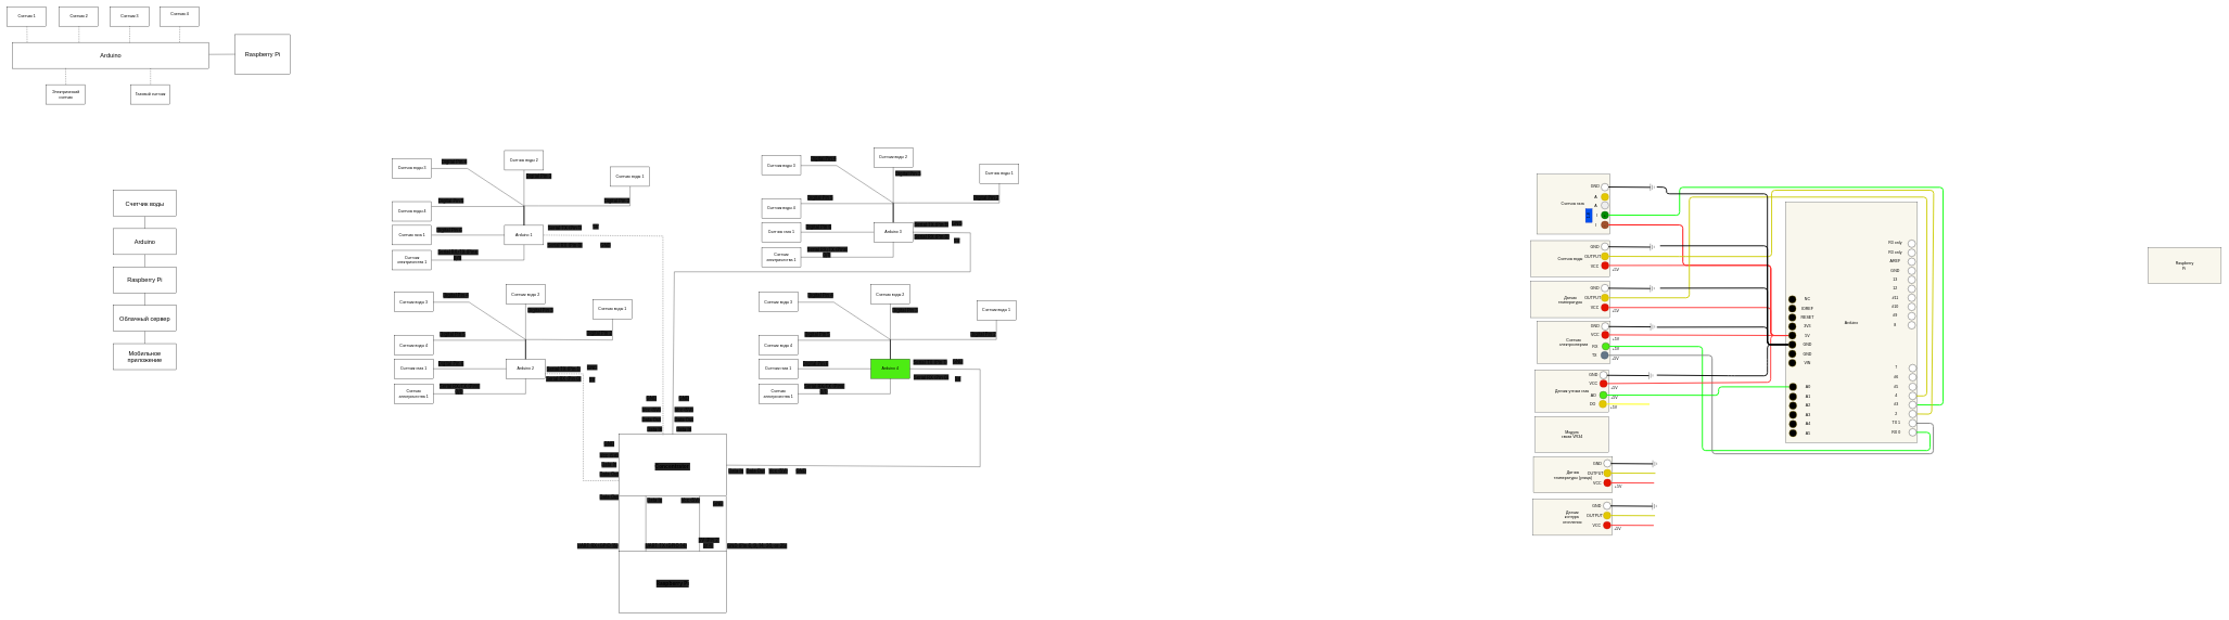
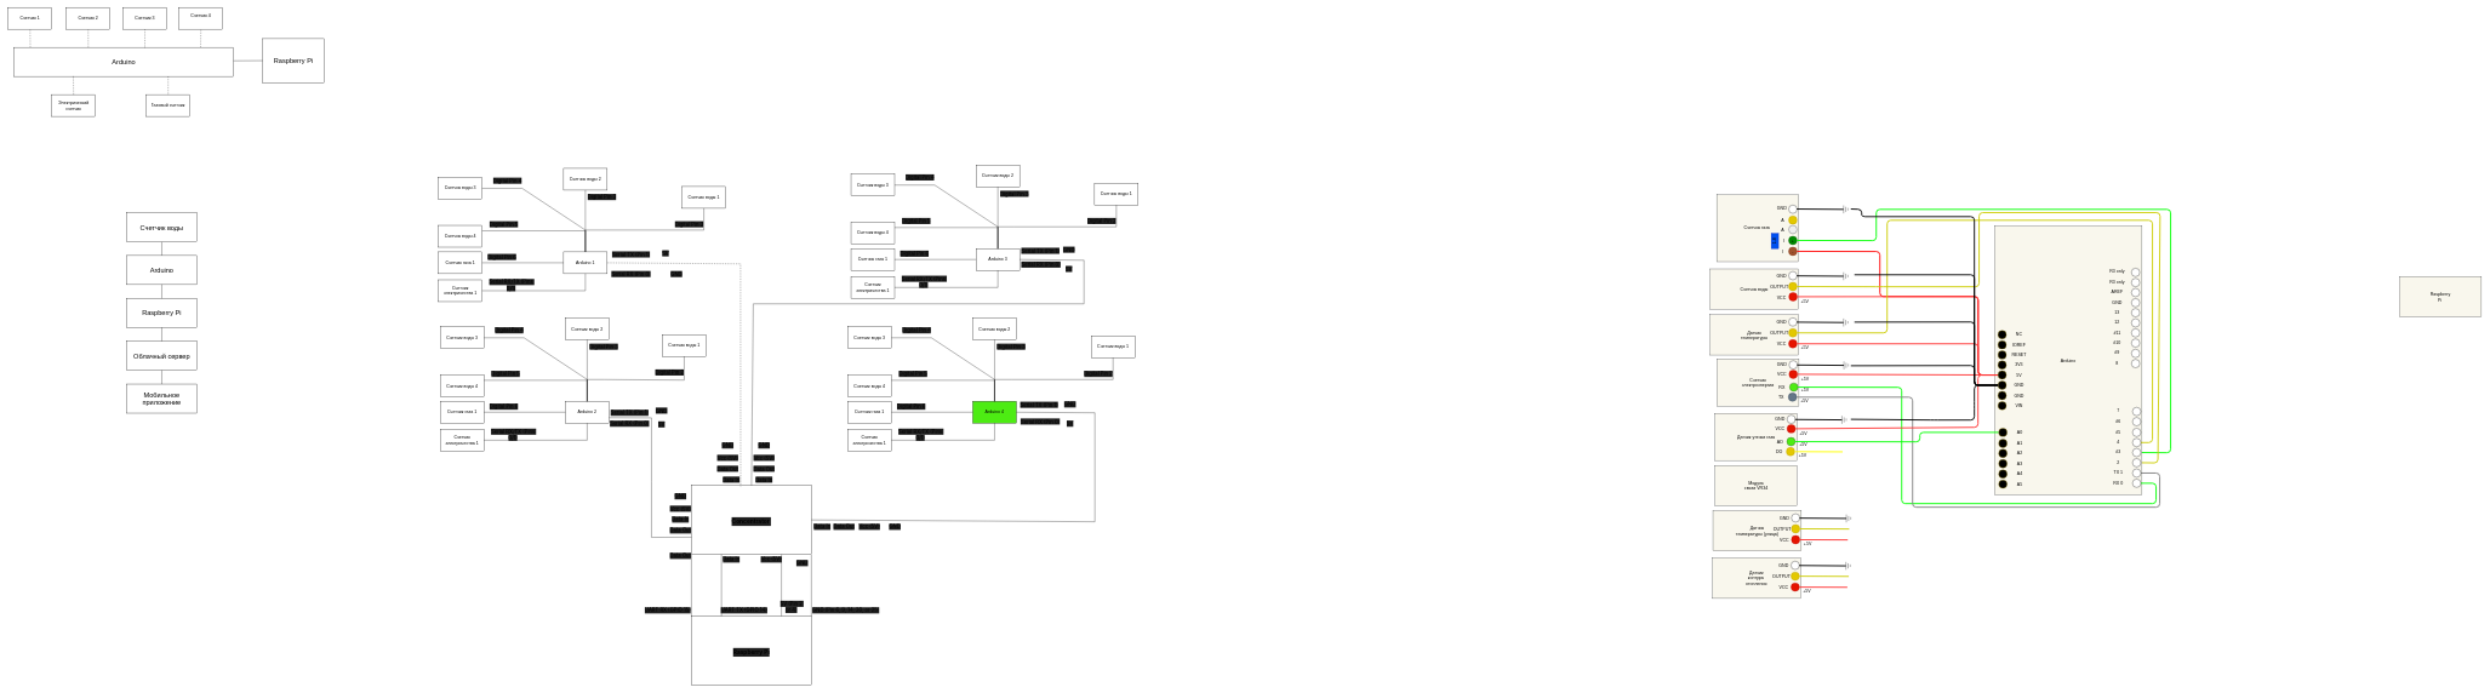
- <mxCell id="113" value="" style="endArrow=none;html=1;rounded=0;exitX=1;exitY=0.75;exitDx=0;exitDy=0;entryX=0;entryY=0.75;entryDx=0;entryDy=0;fontColor=#000000;dashed=1;" parent="1" source="45" target="102" edge="1"><mxGeometry width="50" height="50" relative="1" as="geometry"><mxPoint x="1820" y="1206" as="sourcePoint" /><mxPoint x="1870" y="1156" as="targetPoint" /><Array as="points"><mxPoint x="1790" y="1150" /><mxPoint x="1790" y="1326" /><mxPoint x="1790" y="1479" /></Array></mxGeometry></mxCell>
+ <mxCell id="113" value="" style="endArrow=none;html=1;rounded=0;exitX=1;exitY=0.75;exitDx=0;exitDy=0;entryX=0;entryY=0.75;entryDx=0;entryDy=0;fontColor=#000000;" parent="1" source="45" target="102" edge="1"><mxGeometry width="50" height="50" relative="1" as="geometry"><mxPoint x="1820" y="1206" as="sourcePoint" /><mxPoint x="1870" y="1156" as="targetPoint" /><Array as="points"><mxPoint x="1790" y="1150" /><mxPoint x="1790" y="1326" /><mxPoint x="1790" y="1479" /></Array></mxGeometry></mxCell>
